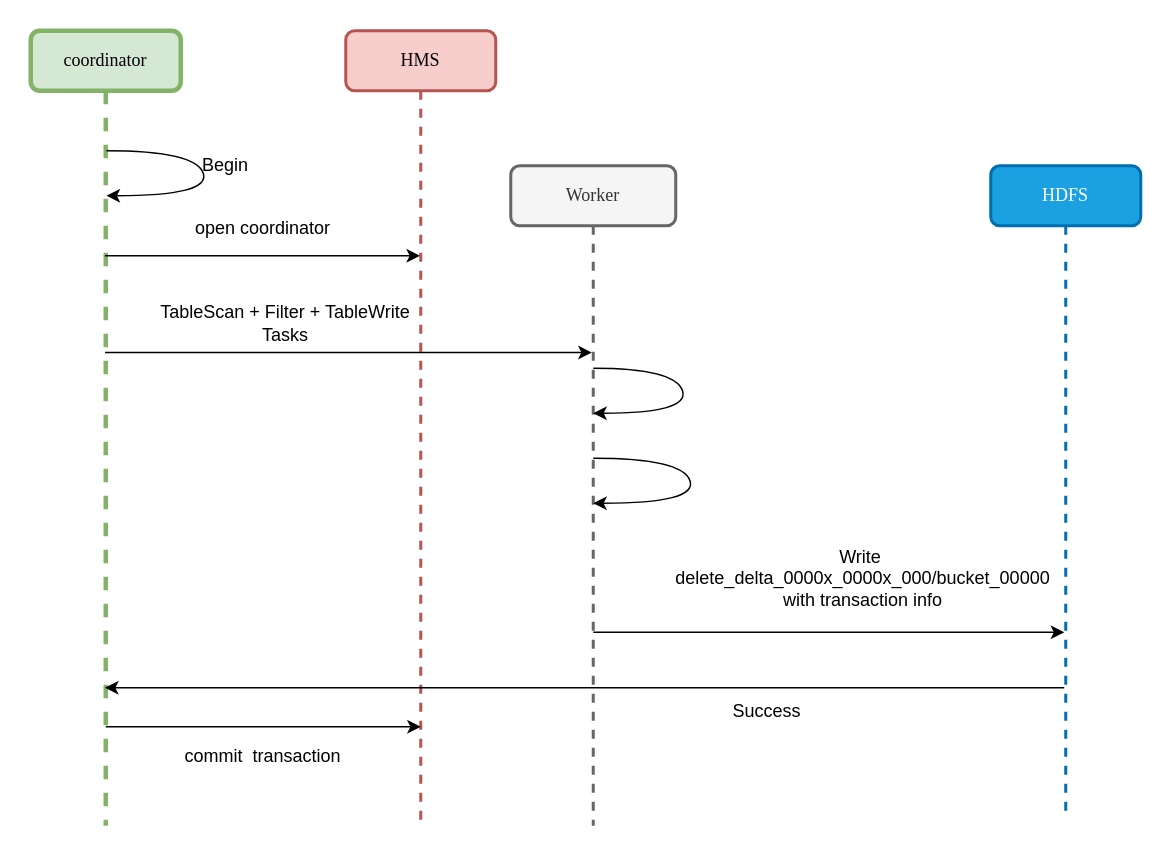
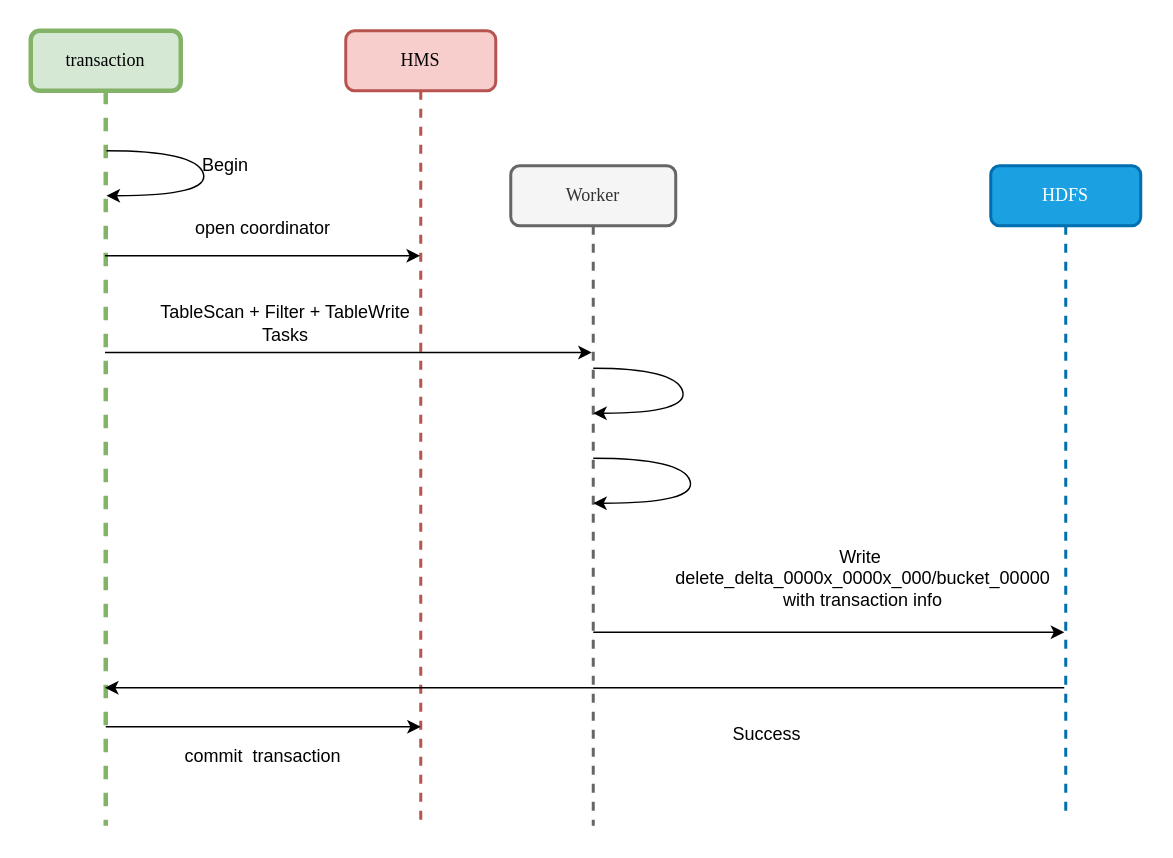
- <mxCell id="5" value="coordinator" style="shape=umlLifeline;perimeter=lifelinePerimeter;whiteSpace=wrap;html=1;container=1;collapsible=0;recursiveResize=0;outlineConnect=0;rounded=1;shadow=0;comic=0;labelBackgroundColor=none;strokeWidth=3;fontFamily=Verdana;fontSize=12;align=center;fillColor=#d5e8d4;strokeColor=#82b366;glass=0;" parent="1" vertex="1"><mxGeometry x="20" y="20" width="100" height="530" as="geometry" /></mxCell>
+ <mxCell id="5" value="transaction" style="shape=umlLifeline;perimeter=lifelinePerimeter;whiteSpace=wrap;html=1;container=1;collapsible=0;recursiveResize=0;outlineConnect=0;rounded=1;shadow=0;comic=0;labelBackgroundColor=none;strokeWidth=3;fontFamily=Verdana;fontSize=12;align=center;fillColor=#d5e8d4;strokeColor=#82b366;glass=0;" parent="1" vertex="1"><mxGeometry x="20" y="20" width="100" height="530" as="geometry" /></mxCell>
- <mxCell id="17" value="Success" style="text;html=1;strokeColor=none;fillColor=none;align=center;verticalAlign=middle;whiteSpace=wrap;rounded=0;" parent="1" vertex="1"><mxGeometry x="470.75" y="464" width="80" height="20" as="geometry" /></mxCell>
+ <mxCell id="17" value="Success" style="text;html=1;strokeColor=none;fillColor=none;align=center;verticalAlign=middle;whiteSpace=wrap;rounded=0;" parent="1" vertex="1"><mxGeometry x="470.75" y="479" width="80" height="20" as="geometry" /></mxCell>
